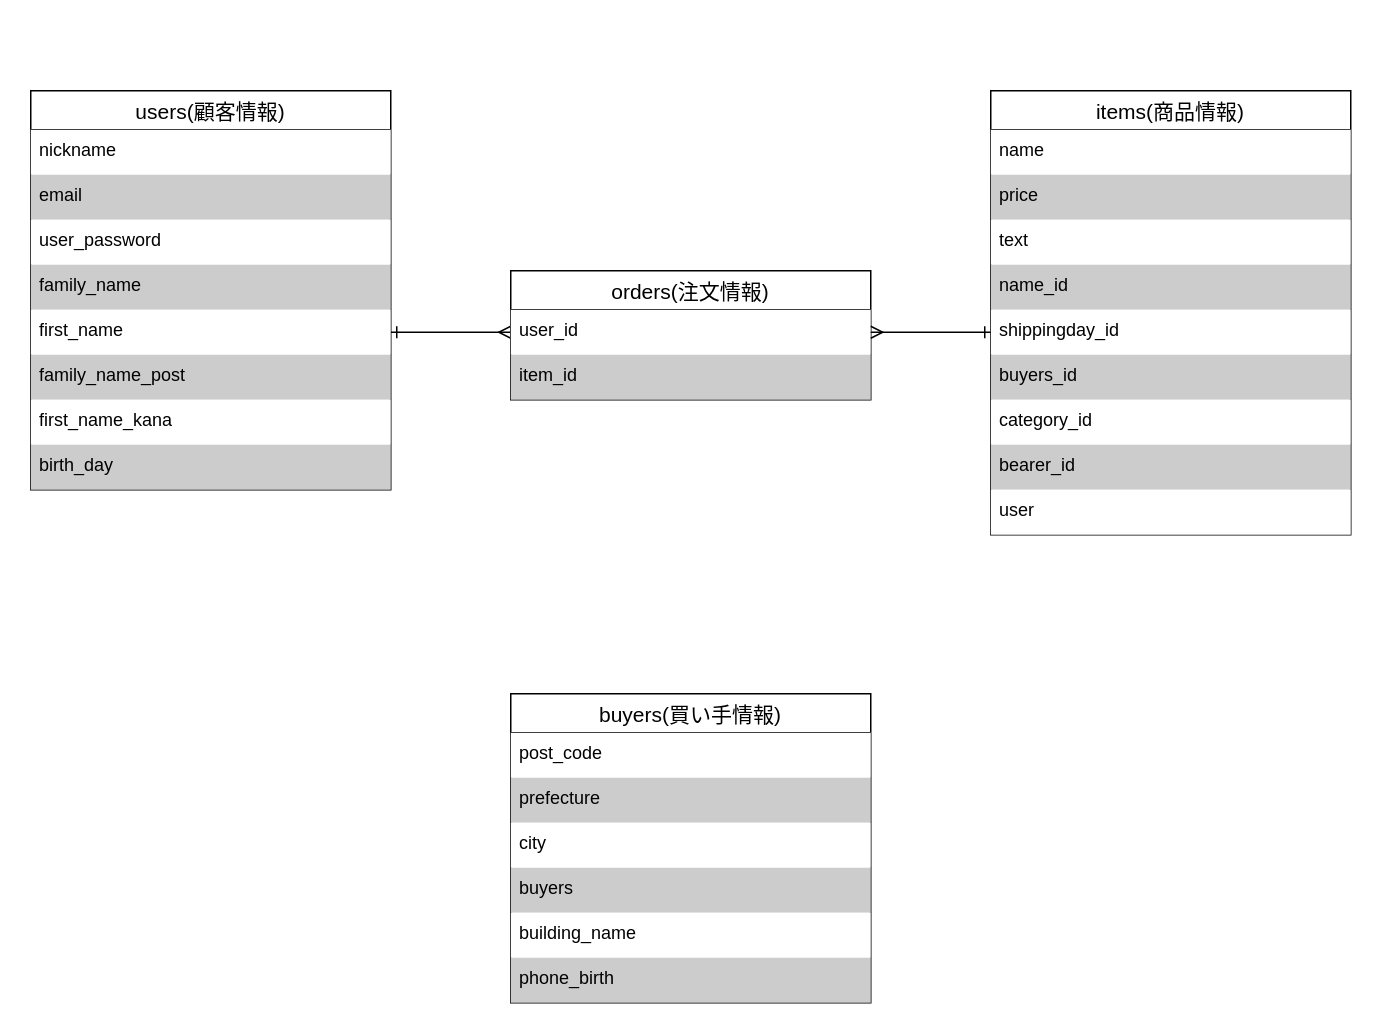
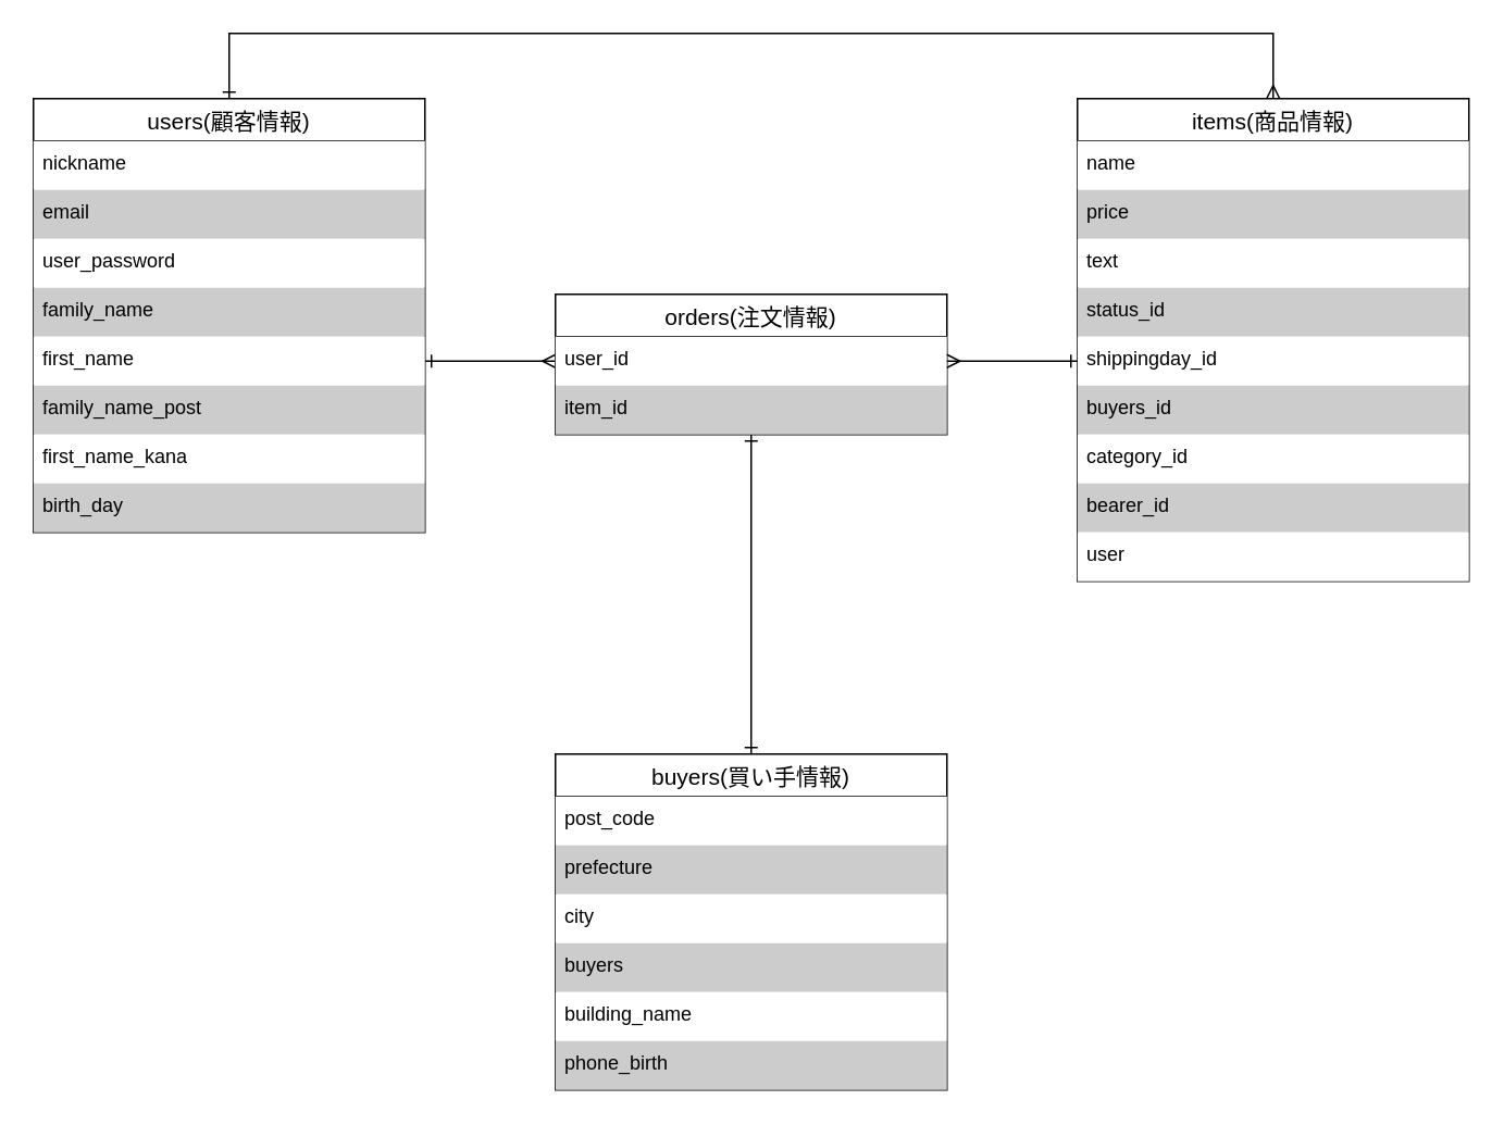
+ <mxCell id="3" style="edgeStyle=elbowEdgeStyle;rounded=0;orthogonalLoop=1;jettySize=auto;elbow=vertical;html=1;startArrow=ERone;startFill=0;endArrow=ERmany;endFill=0;entryX=0.5;entryY=0;entryDx=0;entryDy=0;" edge="1" parent="1" source="4" target="21"><mxGeometry relative="1" as="geometry"><mxPoint x="780" y="50" as="targetPoint" /><Array as="points"><mxPoint x="470" y="20" /></Array></mxGeometry></mxCell>
- <mxCell id="25" value="name_id" style="text;strokeColor=none;spacingLeft=4;spacingRight=4;overflow=hidden;rotatable=0;points=[[0,0.5],[1,0.5]];portConstraint=eastwest;fontSize=12;fillColor=#CCCCCC;fontColor=#000000;" parent="21" vertex="1"><mxGeometry y="116" width="240" height="30" as="geometry" /></mxCell>
+ <mxCell id="25" value="status_id" style="text;strokeColor=none;spacingLeft=4;spacingRight=4;overflow=hidden;rotatable=0;points=[[0,0.5],[1,0.5]];portConstraint=eastwest;fontSize=12;fillColor=#CCCCCC;fontColor=#000000;" parent="21" vertex="1"><mxGeometry y="116" width="240" height="30" as="geometry" /></mxCell>
+ <mxCell id="13" style="edgeStyle=none;rounded=0;orthogonalLoop=1;jettySize=auto;html=1;startArrow=ERone;startFill=0;endArrow=ERone;endFill=0;" edge="1" parent="1" source="14" target="31"><mxGeometry relative="1" as="geometry" /></mxCell>
